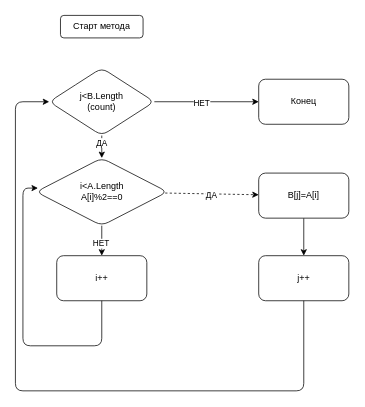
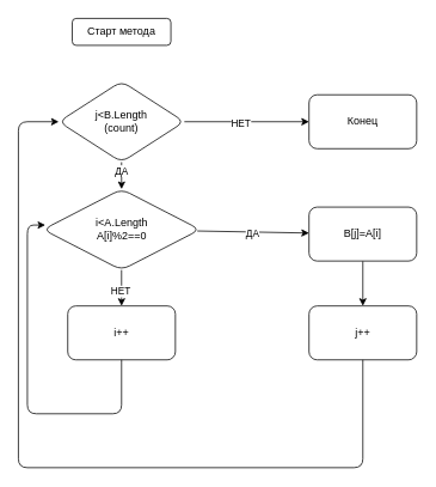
- <mxCell id="3" value="" style="edgeStyle=none;html=1;dashed=1;" parent="1" source="7" target="9" edge="1"><mxGeometry relative="1" as="geometry" /></mxCell>
+ <mxCell id="3" value="" style="edgeStyle=none;html=1;" parent="1" source="7" target="9" edge="1"><mxGeometry relative="1" as="geometry" /></mxCell>
